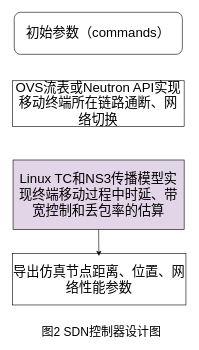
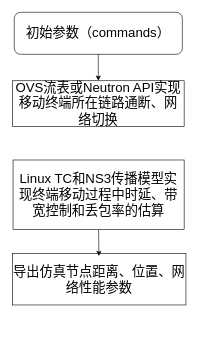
+ <mxCell id="6" value="" style="endArrow=classic;html=1;exitX=0.5;exitY=1;exitDx=0;exitDy=0;entryX=0.5;entryY=0;entryDx=0;entryDy=0;" edge="1" parent="1" source="3" target="2"><mxGeometry width="50" height="50" relative="1" as="geometry"><mxPoint x="137" y="187" as="sourcePoint" /><mxPoint x="167" y="167" as="targetPoint" /></mxGeometry></mxCell>
- <mxCell id="4" value="&lt;div style=&quot;font-size: 22px&quot;&gt;&lt;span&gt;Linux TC&lt;/span&gt;&lt;span&gt;和&lt;/span&gt;&lt;span&gt;NS3&lt;/span&gt;&lt;span&gt;传播模型实现终端移动过程中时延、带宽控制和丢包率的估算&lt;/span&gt;&lt;/div&gt;" style="rounded=0;whiteSpace=wrap;html=1;fillColor=#e1d5e7;" vertex="1" parent="1"><mxGeometry x="21" y="266" width="285" height="116" as="geometry" /></mxCell>
+ <mxCell id="4" value="&lt;div style=&quot;font-size: 22px&quot;&gt;&lt;span&gt;Linux TC&lt;/span&gt;&lt;span&gt;和&lt;/span&gt;&lt;span&gt;NS3&lt;/span&gt;&lt;span&gt;传播模型实现终端移动过程中时延、带宽控制和丢包率的估算&lt;/span&gt;&lt;/div&gt;" style="rounded=0;whiteSpace=wrap;html=1;" vertex="1" parent="1"><mxGeometry x="21" y="266" width="285" height="116" as="geometry" /></mxCell>
- <mxCell id="8" value="&lt;font style=&quot;font-size: 20px&quot;&gt;图2 SDN控制器设计图&lt;/font&gt;" style="text;html=1;resizable=0;autosize=1;align=center;verticalAlign=middle;points=[];fillColor=none;strokeColor=none;rounded=0;" vertex="1" parent="1"><mxGeometry x="63" y="540" width="209" height="21" as="geometry" /></mxCell>
